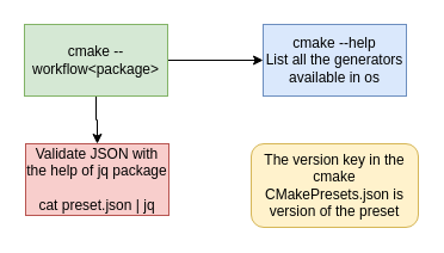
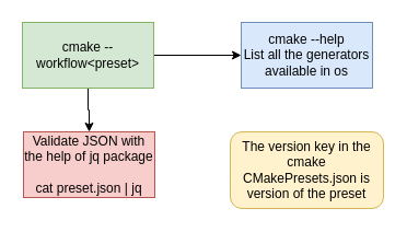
- <mxCell id="4" value="cmake --workflow&amp;lt;package&amp;gt;" style="rounded=0;whiteSpace=wrap;html=1;fillColor=#d5e8d4;strokeColor=#82b366;" vertex="1" parent="1"><mxGeometry x="20" y="20" width="120" height="60" as="geometry" /></mxCell>
+ <mxCell id="4" value="cmake --workflow&amp;lt;preset&amp;gt;" style="rounded=0;whiteSpace=wrap;html=1;fillColor=#d5e8d4;strokeColor=#82b366;" vertex="1" parent="1"><mxGeometry x="20" y="20" width="120" height="60" as="geometry" /></mxCell>
